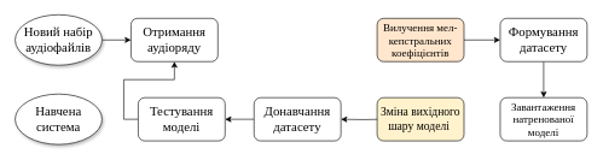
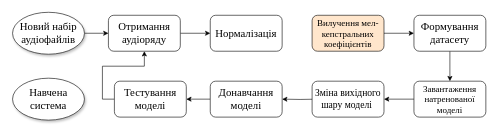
+ <mxCell id="6" style="edgeStyle=orthogonalEdgeStyle;rounded=0;orthogonalLoop=1;jettySize=auto;html=1;exitX=1;exitY=0.5;exitDx=0;exitDy=0;entryX=0;entryY=0.5;entryDx=0;entryDy=0;" edge="1" parent="1" source="7" target="8"><mxGeometry relative="1" as="geometry" /></mxCell>
+ <mxCell id="8" value="&lt;font style=&quot;font-size: 18px;&quot; face=&quot;Times New Roman&quot;&gt;Нормалізація&lt;/font&gt;" style="rounded=1;whiteSpace=wrap;html=1;" vertex="1" parent="1"><mxGeometry x="350" y="25" width="120" height="60" as="geometry" /></mxCell>
- <mxCell id="12" value="&lt;font face=&quot;Times New Roman&quot;&gt;&lt;span style=&quot;font-size: 18px;&quot;&gt;Донавчання датасету&lt;/span&gt;&lt;/font&gt;" style="rounded=1;whiteSpace=wrap;html=1;" vertex="1" parent="1"><mxGeometry x="350" y="135" width="120" height="60" as="geometry" /></mxCell>
+ <mxCell id="12" value="&lt;font face=&quot;Times New Roman&quot;&gt;&lt;span style=&quot;font-size: 18px;&quot;&gt;Донавчання моделі&lt;/span&gt;&lt;/font&gt;" style="rounded=1;whiteSpace=wrap;html=1;" vertex="1" parent="1"><mxGeometry x="350" y="135" width="120" height="60" as="geometry" /></mxCell>
- <mxCell id="19" value="&lt;p&gt;&lt;font style=&quot;font-size: 16px;&quot; face=&quot;Times New Roman&quot;&gt;Зміна вихідного шару моделі&amp;nbsp;&lt;/font&gt;&lt;/p&gt;" style="rounded=1;whiteSpace=wrap;html=1;fillColor=#fff2cc;" vertex="1" parent="1"><mxGeometry x="520" y="135" width="120" height="60" as="geometry" /></mxCell>
+ <mxCell id="19" value="&lt;p&gt;&lt;font style=&quot;font-size: 16px;&quot; face=&quot;Times New Roman&quot;&gt;Зміна вихідного шару моделі&amp;nbsp;&lt;/font&gt;&lt;/p&gt;" style="rounded=1;whiteSpace=wrap;html=1;" vertex="1" parent="1"><mxGeometry x="520" y="135" width="120" height="60" as="geometry" /></mxCell>
+ <mxCell id="4" style="edgeStyle=orthogonalEdgeStyle;rounded=0;orthogonalLoop=1;jettySize=auto;html=1;exitX=0;exitY=0.5;exitDx=0;exitDy=0;entryX=1;entryY=0.5;entryDx=0;entryDy=0;" edge="1" parent="1" source="5" target="19"><mxGeometry relative="1" as="geometry" /></mxCell>
